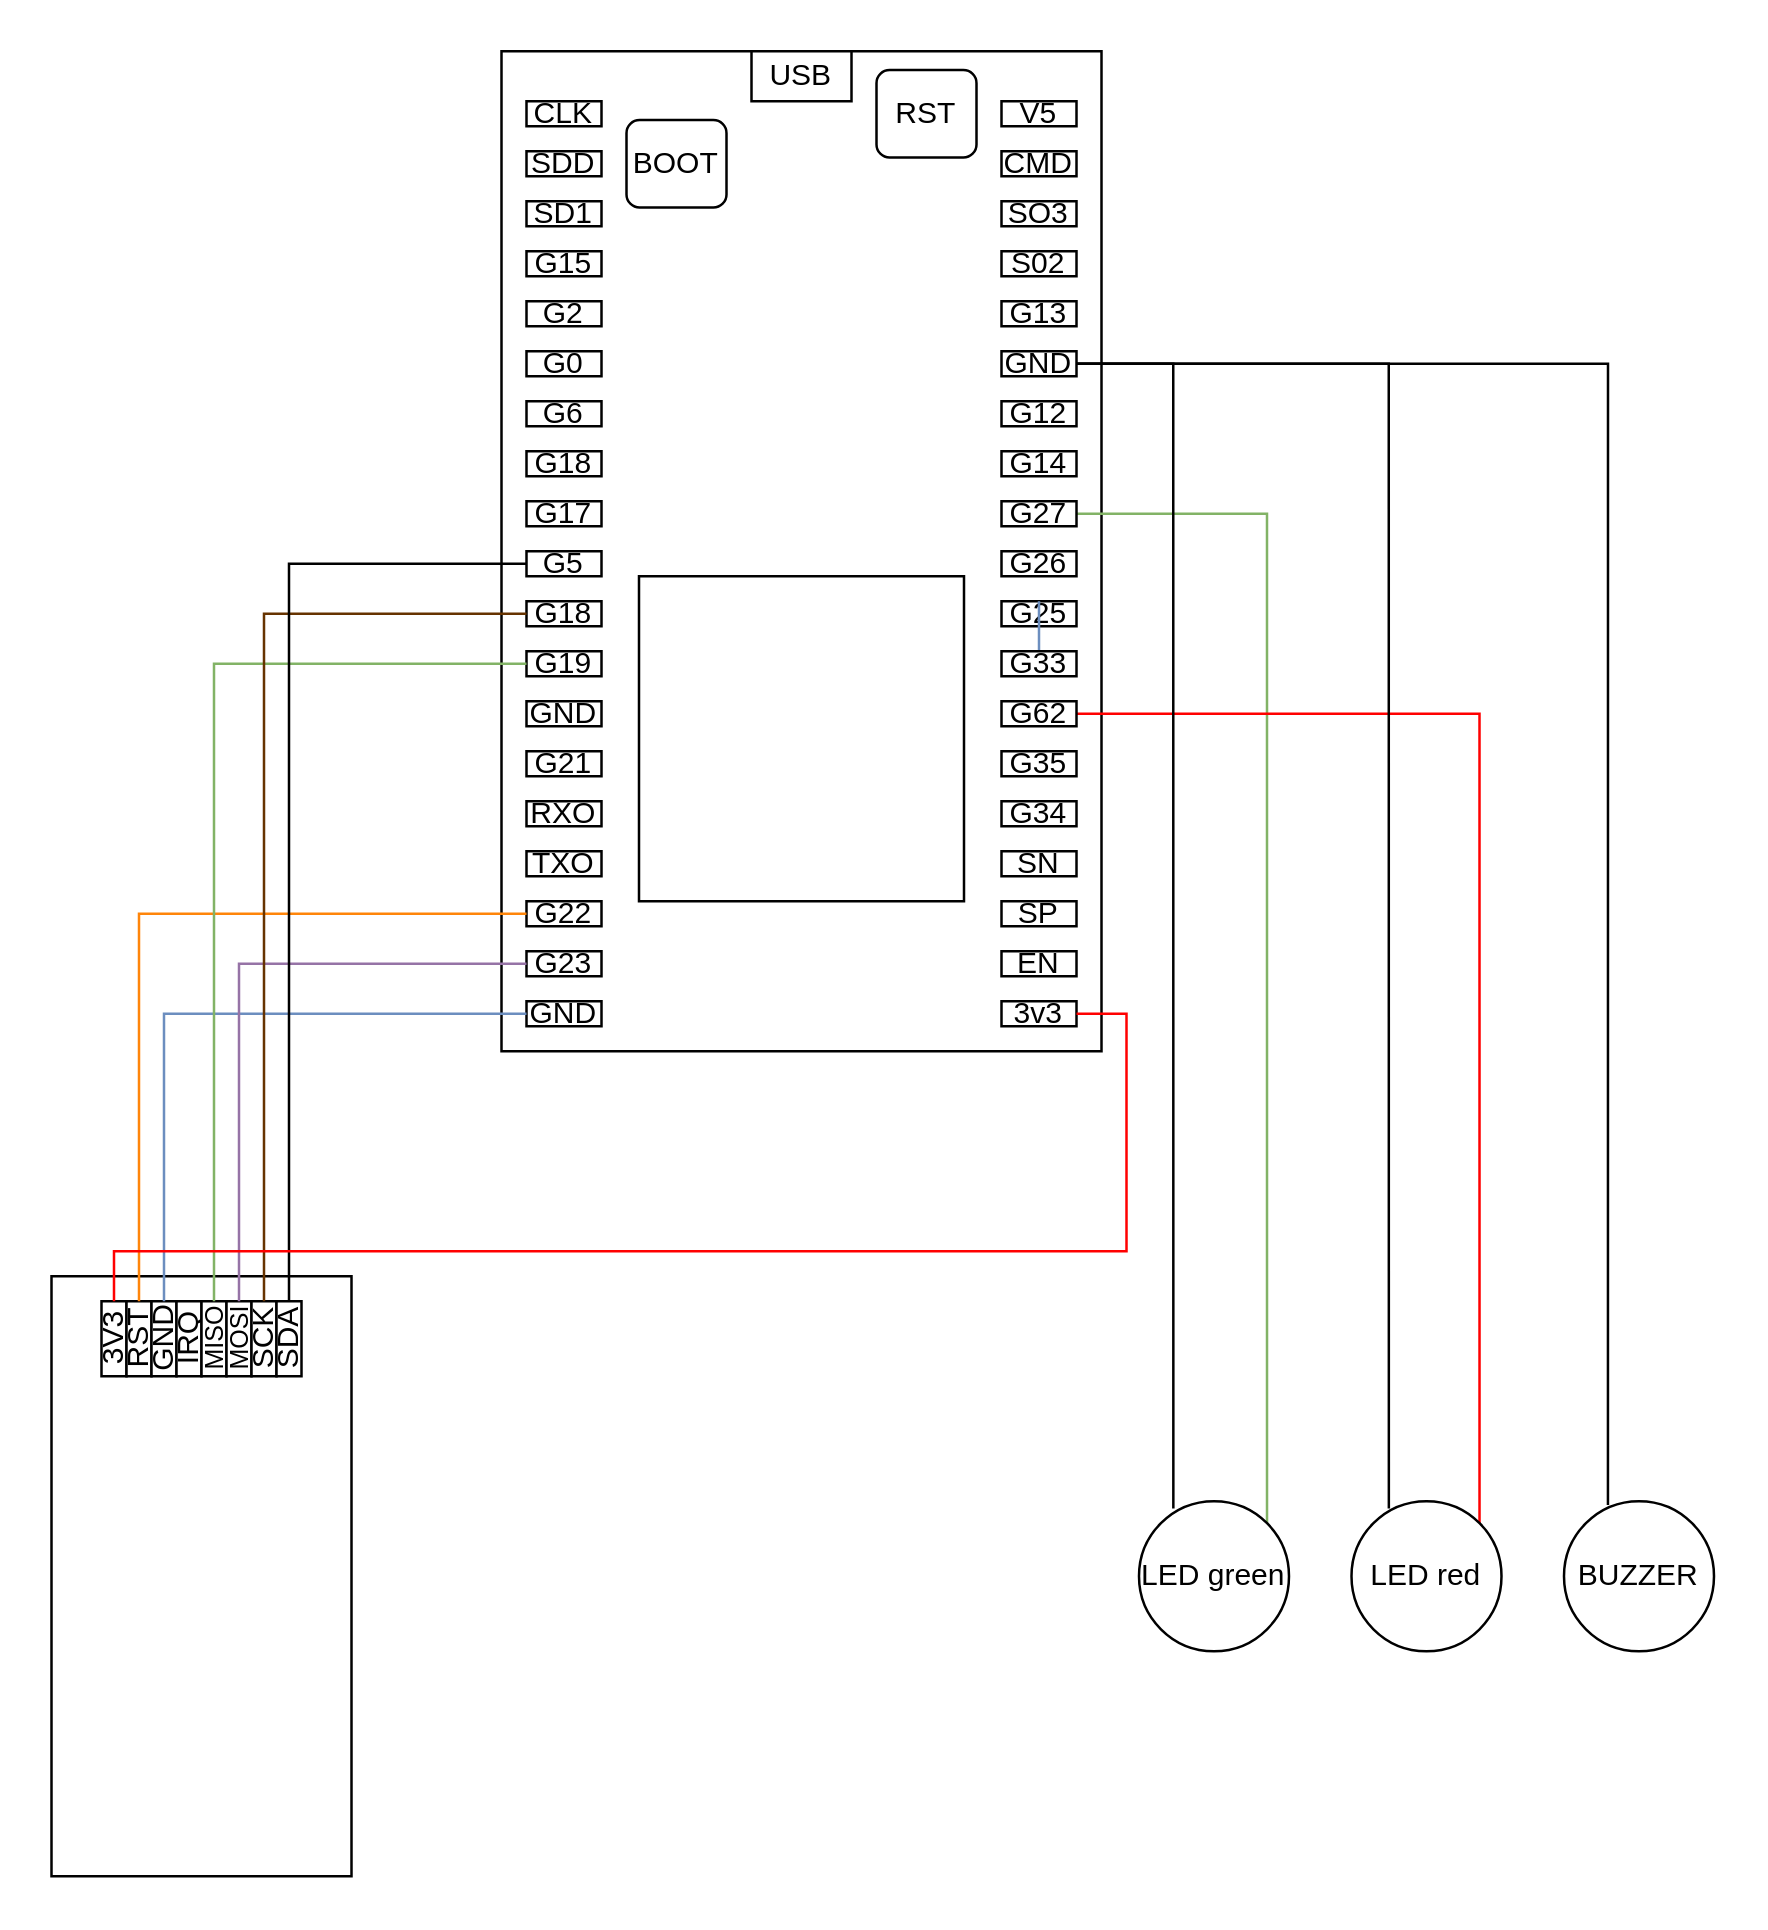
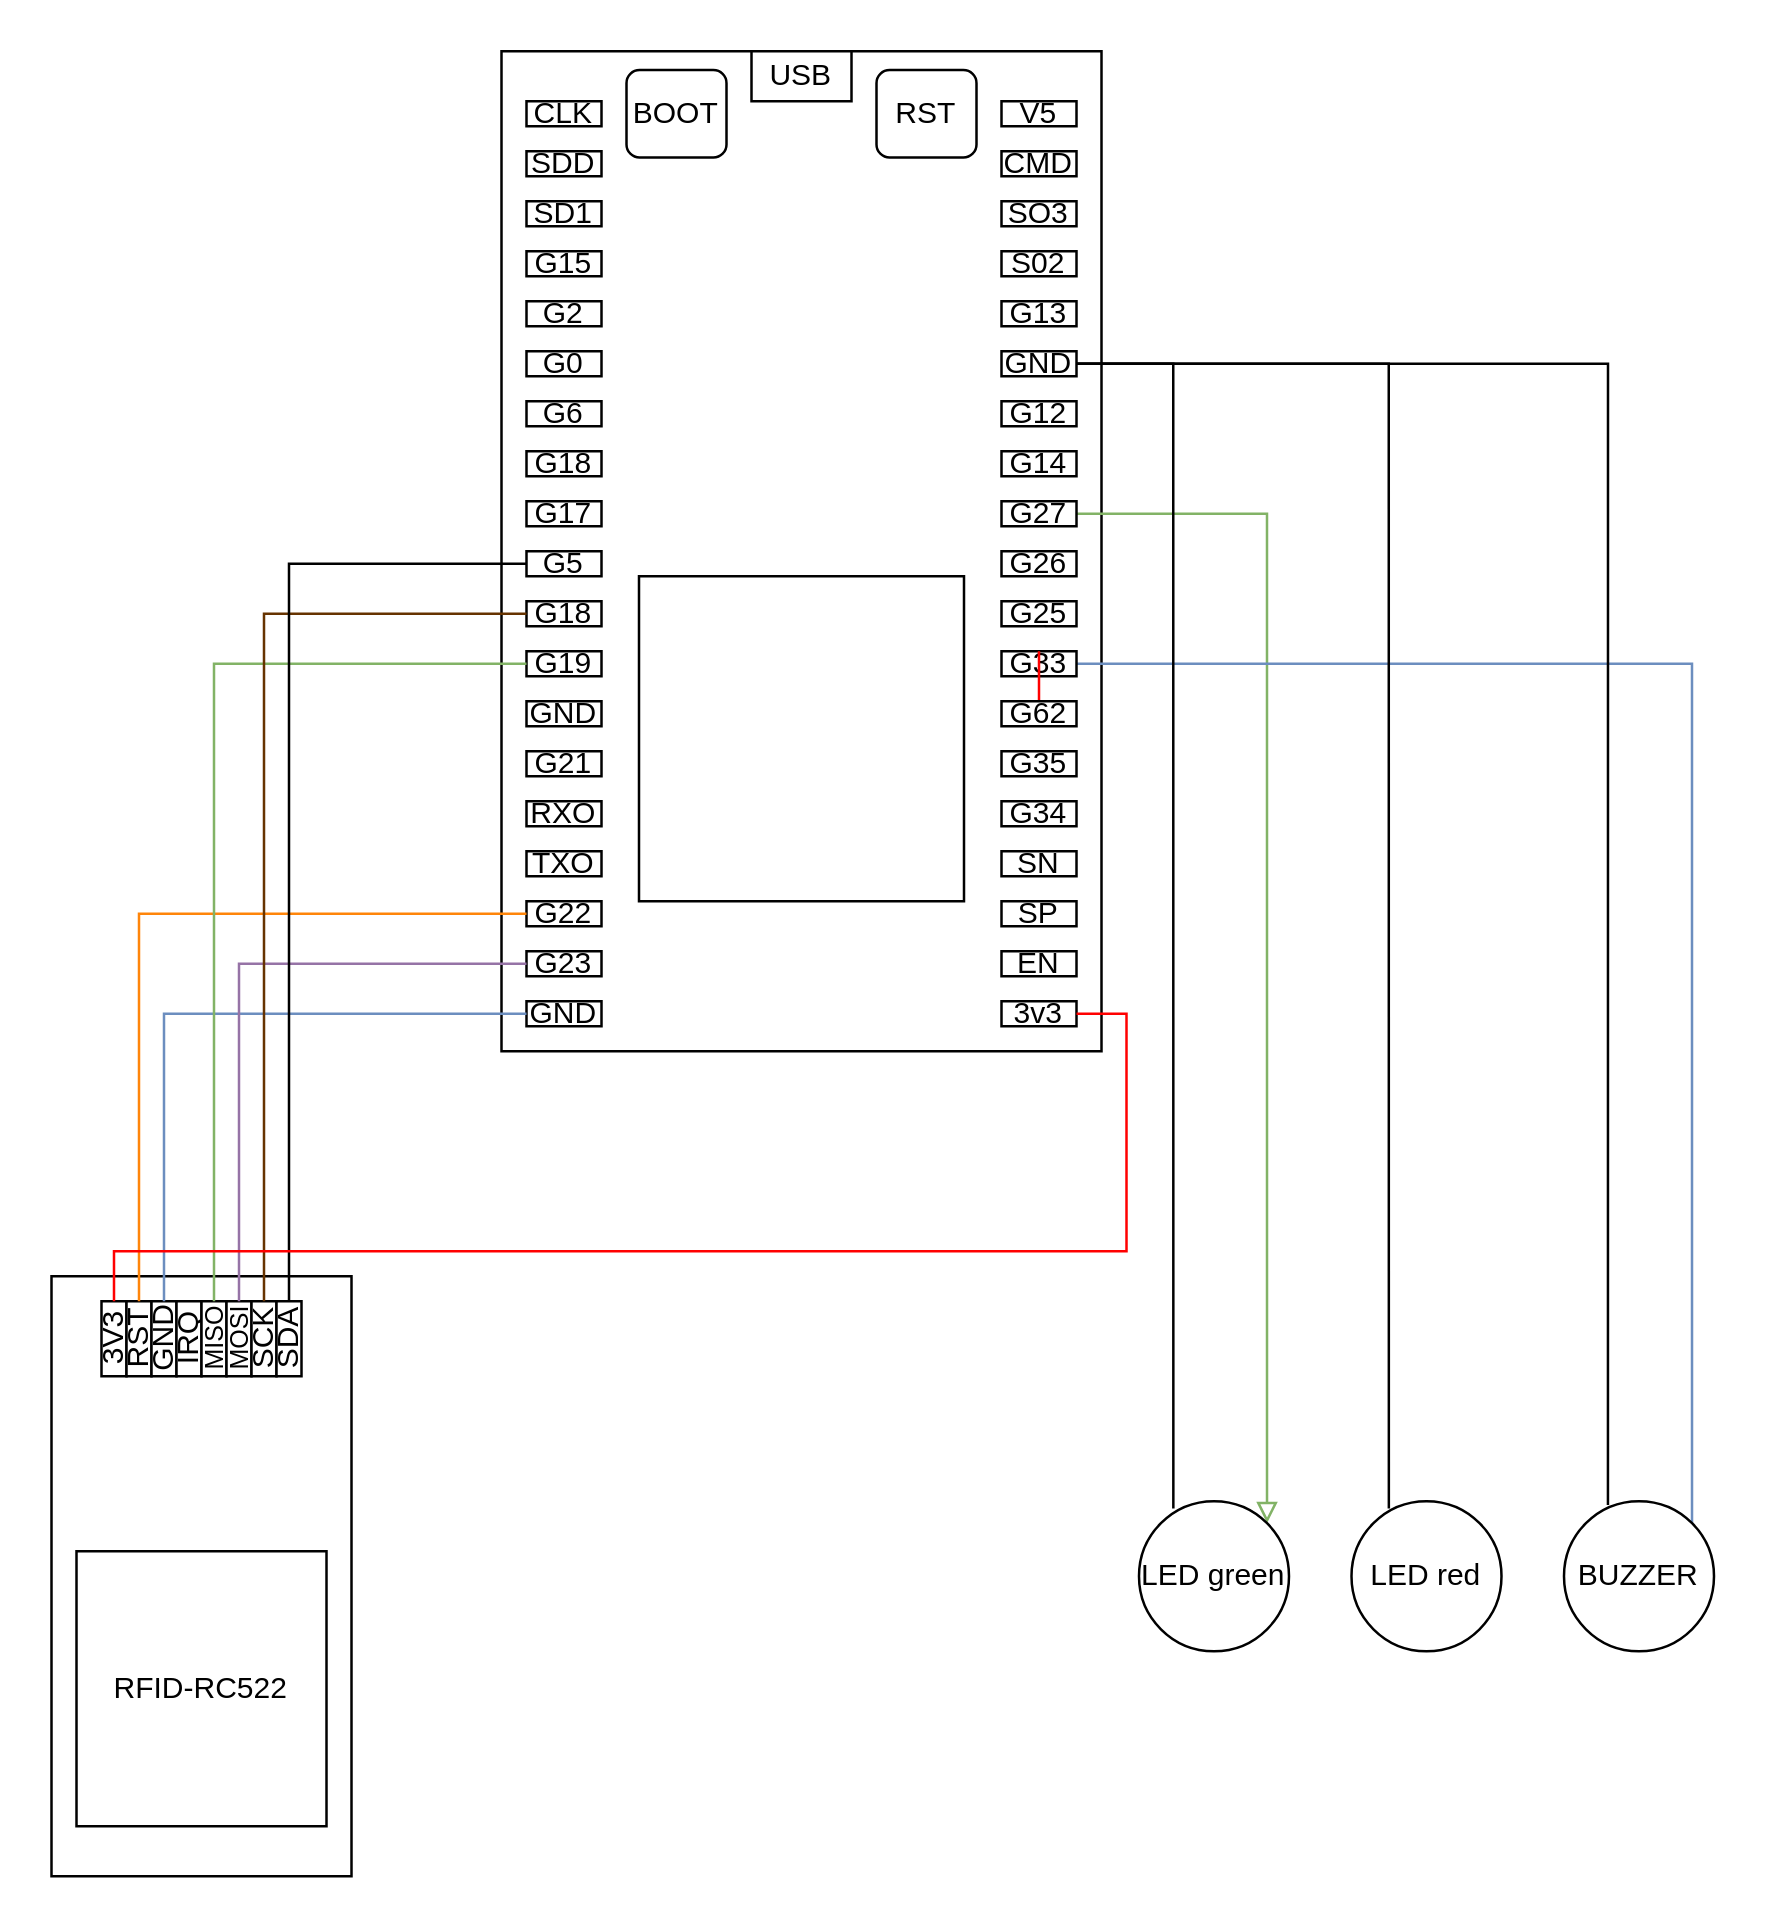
- <mxCell id="57" value="BOOT" style="rounded=1;whiteSpace=wrap;html=1;" vertex="1" parent="1"><mxGeometry x="250" y="47.5" width="40" height="35" as="geometry" /></mxCell>
+ <mxCell id="57" value="BOOT" style="rounded=1;whiteSpace=wrap;html=1;" vertex="1" parent="1"><mxGeometry x="250" y="27.5" width="40" height="35" as="geometry" /></mxCell>
- <mxCell id="47" style="edgeStyle=orthogonalEdgeStyle;rounded=0;orthogonalLoop=1;jettySize=auto;html=1;fillColor=#dae8fc;strokeColor=#6c8ebf;endArrow=none;endFill=0;" edge="1" parent="1" source="48" target="46"><mxGeometry relative="1" as="geometry" /></mxCell>
+ <mxCell id="47" style="edgeStyle=orthogonalEdgeStyle;rounded=0;orthogonalLoop=1;jettySize=auto;html=1;entryX=1;entryY=0;entryDx=0;entryDy=0;fillColor=#dae8fc;strokeColor=#6c8ebf;endArrow=none;endFill=0;" edge="1" parent="1" source="48" target="65"><mxGeometry relative="1" as="geometry" /></mxCell>
- <mxCell id="49" style="edgeStyle=orthogonalEdgeStyle;rounded=0;orthogonalLoop=1;jettySize=auto;html=1;entryX=1;entryY=0;entryDx=0;entryDy=0;endArrow=none;endFill=0;fillColor=#f8cecc;strokeColor=#ff0000;" edge="1" parent="1" source="50" target="67"><mxGeometry relative="1" as="geometry" /></mxCell>
+ <mxCell id="49" style="edgeStyle=orthogonalEdgeStyle;rounded=0;orthogonalLoop=1;jettySize=auto;html=1;endArrow=none;endFill=0;fillColor=#f8cecc;strokeColor=#ff0000;" edge="1" parent="1" source="50" target="48"><mxGeometry relative="1" as="geometry" /></mxCell>
- <mxCell id="43" style="edgeStyle=orthogonalEdgeStyle;rounded=0;orthogonalLoop=1;jettySize=auto;html=1;entryX=1;entryY=0;entryDx=0;entryDy=0;endArrow=none;endFill=0;fillColor=#d5e8d4;strokeColor=#82b366;" edge="1" parent="1" source="44" target="66"><mxGeometry relative="1" as="geometry" /></mxCell>
+ <mxCell id="43" style="edgeStyle=orthogonalEdgeStyle;rounded=0;orthogonalLoop=1;jettySize=auto;html=1;entryX=1;entryY=0;entryDx=0;entryDy=0;endArrow=block;endFill=0;fillColor=#d5e8d4;strokeColor=#82b366;" edge="1" parent="1" source="44" target="66"><mxGeometry relative="1" as="geometry" /></mxCell>
+ <mxCell id="4" value="RFID-RC522" style="rounded=0;whiteSpace=wrap;html=1;" vertex="1" parent="2"><mxGeometry x="10" y="110" width="100" height="110" as="geometry" /></mxCell>
